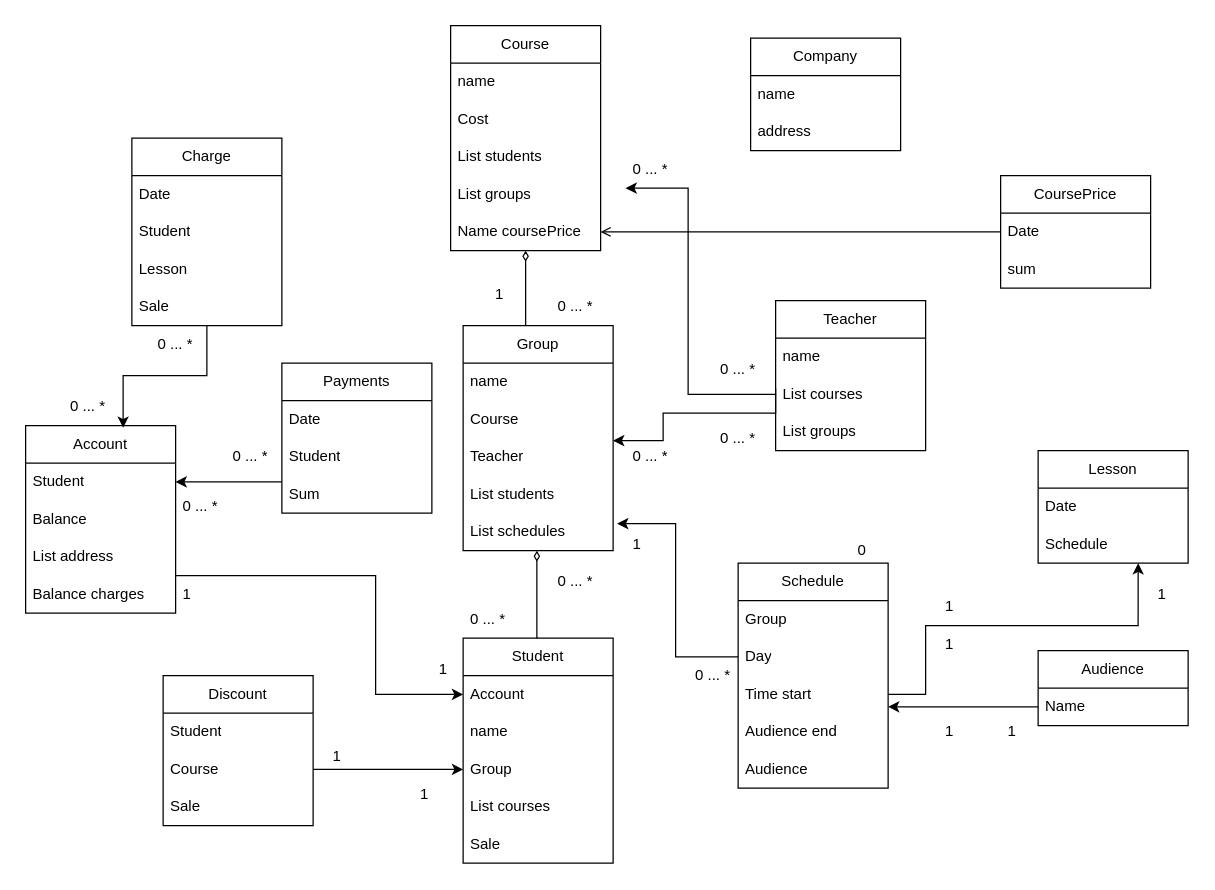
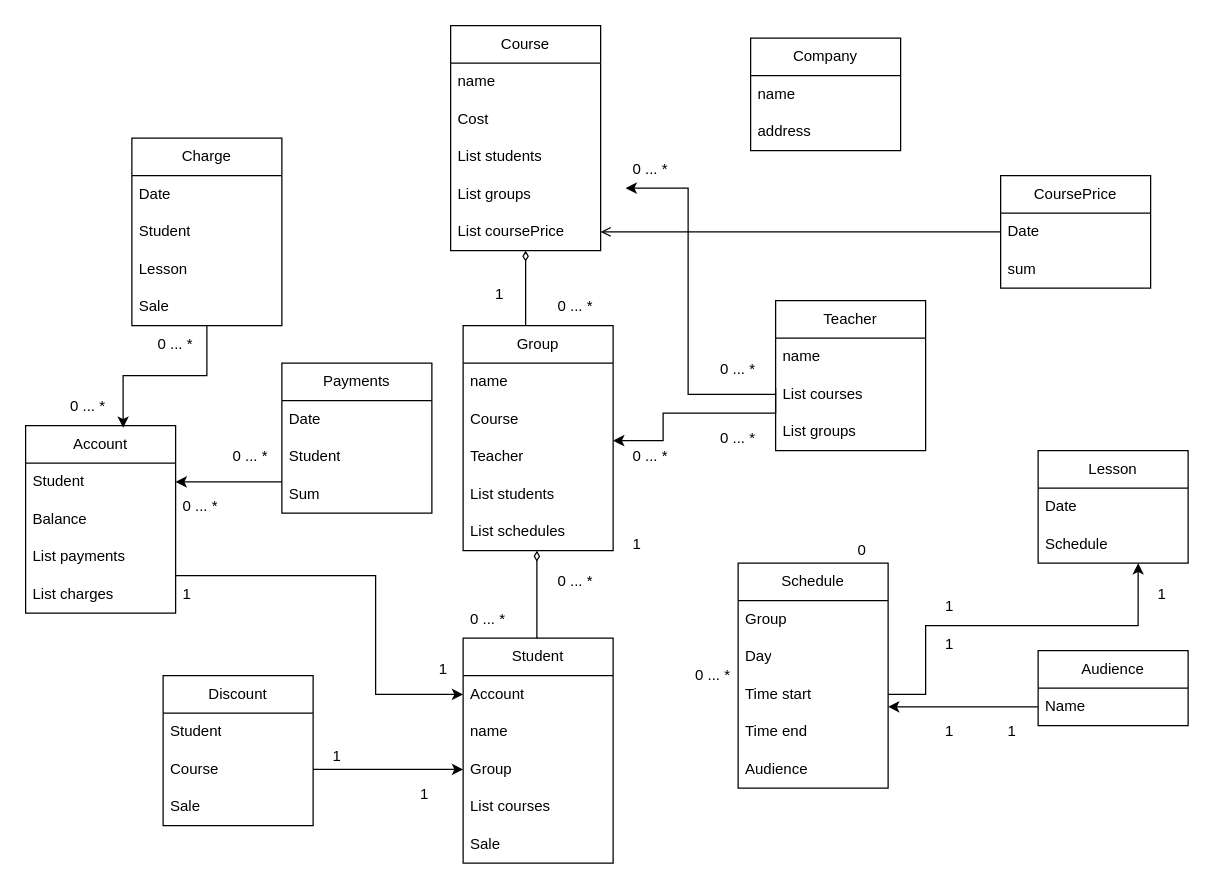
- <mxCell id="14" value="Name coursePrice" style="text;strokeColor=none;fillColor=none;align=left;verticalAlign=middle;spacingLeft=4;spacingRight=4;overflow=hidden;points=[[0,0.5],[1,0.5]];portConstraint=eastwest;rotatable=0;whiteSpace=wrap;html=1;" vertex="1" parent="9"><mxGeometry y="150" width="120" height="30" as="geometry" /></mxCell>
+ <mxCell id="14" value="List coursePrice" style="text;strokeColor=none;fillColor=none;align=left;verticalAlign=middle;spacingLeft=4;spacingRight=4;overflow=hidden;points=[[0,0.5],[1,0.5]];portConstraint=eastwest;rotatable=0;whiteSpace=wrap;html=1;" vertex="1" parent="9"><mxGeometry y="150" width="120" height="30" as="geometry" /></mxCell>
- <mxCell id="64" value="List address" style="text;strokeColor=none;fillColor=none;align=left;verticalAlign=middle;spacingLeft=4;spacingRight=4;overflow=hidden;points=[[0,0.5],[1,0.5]];portConstraint=eastwest;rotatable=0;whiteSpace=wrap;html=1;" parent="61" vertex="1"><mxGeometry y="90" width="120" height="30" as="geometry" /></mxCell>
+ <mxCell id="64" value="List payments" style="text;strokeColor=none;fillColor=none;align=left;verticalAlign=middle;spacingLeft=4;spacingRight=4;overflow=hidden;points=[[0,0.5],[1,0.5]];portConstraint=eastwest;rotatable=0;whiteSpace=wrap;html=1;" parent="61" vertex="1"><mxGeometry y="90" width="120" height="30" as="geometry" /></mxCell>
- <mxCell id="65" value="Balance charges" style="text;strokeColor=none;fillColor=none;align=left;verticalAlign=middle;spacingLeft=4;spacingRight=4;overflow=hidden;points=[[0,0.5],[1,0.5]];portConstraint=eastwest;rotatable=0;whiteSpace=wrap;html=1;" parent="61" vertex="1"><mxGeometry y="120" width="120" height="30" as="geometry" /></mxCell>
+ <mxCell id="65" value="List charges" style="text;strokeColor=none;fillColor=none;align=left;verticalAlign=middle;spacingLeft=4;spacingRight=4;overflow=hidden;points=[[0,0.5],[1,0.5]];portConstraint=eastwest;rotatable=0;whiteSpace=wrap;html=1;" parent="61" vertex="1"><mxGeometry y="120" width="120" height="30" as="geometry" /></mxCell>
- <mxCell id="50" style="edgeStyle=orthogonalEdgeStyle;rounded=0;orthogonalLoop=1;jettySize=auto;html=1;exitX=0;exitY=0.5;exitDx=0;exitDy=0;entryX=1.027;entryY=0.28;entryDx=0;entryDy=0;entryPerimeter=0;" parent="1" source="46" target="8" edge="1"><mxGeometry relative="1" as="geometry" /></mxCell>
- <mxCell id="48" value="Audience end" style="text;strokeColor=none;fillColor=none;align=left;verticalAlign=middle;spacingLeft=4;spacingRight=4;overflow=hidden;points=[[0,0.5],[1,0.5]];portConstraint=eastwest;rotatable=0;whiteSpace=wrap;html=1;" parent="44" vertex="1"><mxGeometry y="120" width="120" height="30" as="geometry" /></mxCell>
+ <mxCell id="48" value="Time end" style="text;strokeColor=none;fillColor=none;align=left;verticalAlign=middle;spacingLeft=4;spacingRight=4;overflow=hidden;points=[[0,0.5],[1,0.5]];portConstraint=eastwest;rotatable=0;whiteSpace=wrap;html=1;" parent="44" vertex="1"><mxGeometry y="120" width="120" height="30" as="geometry" /></mxCell>
